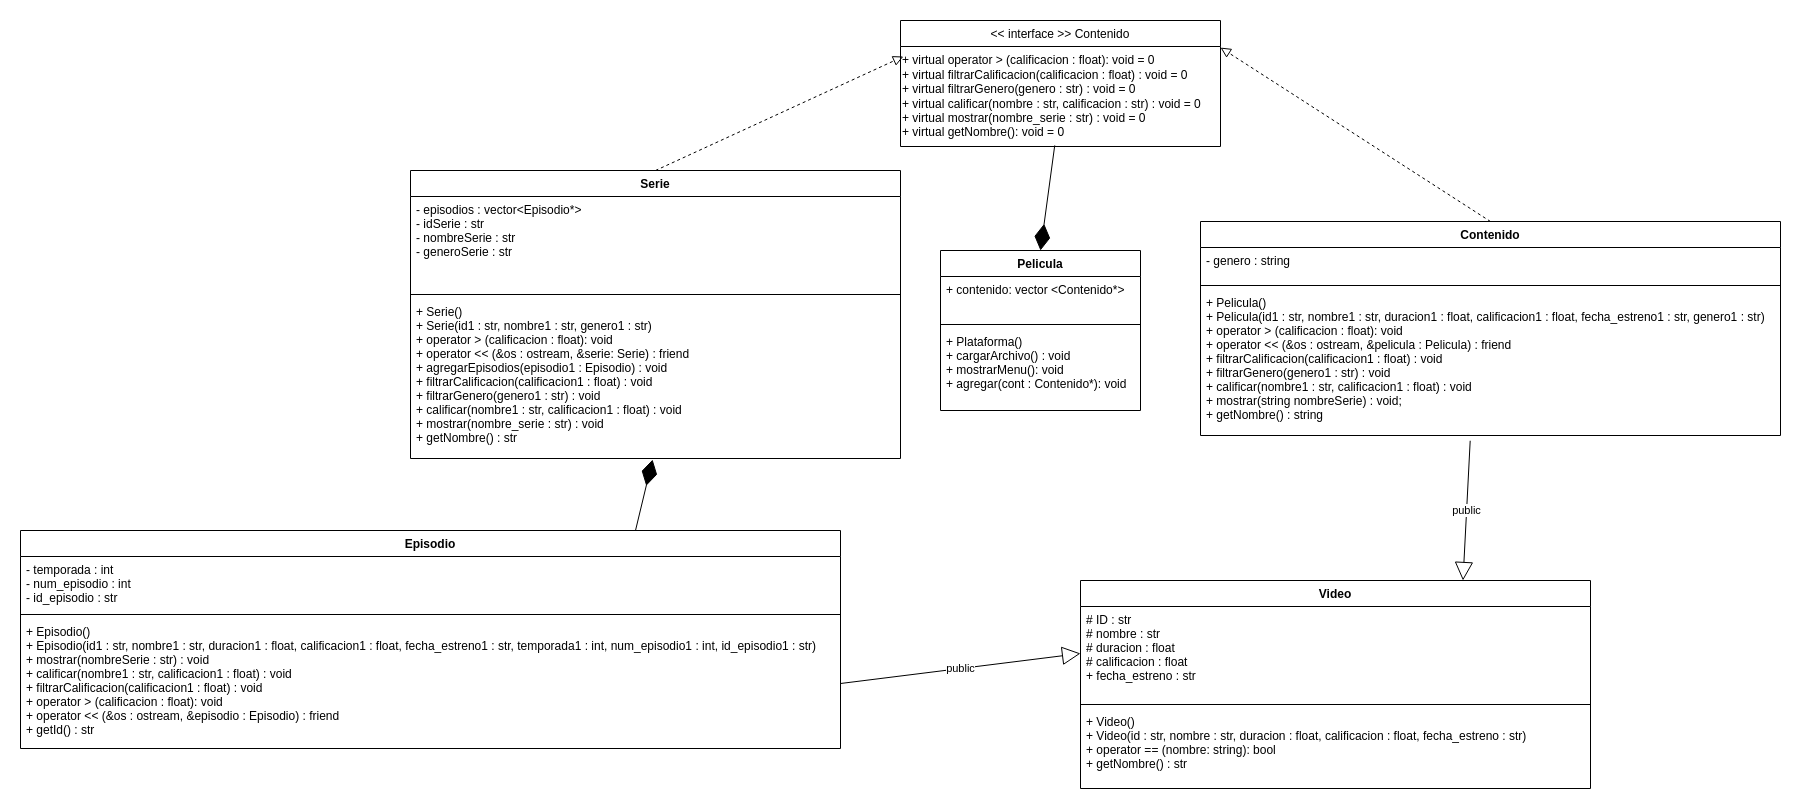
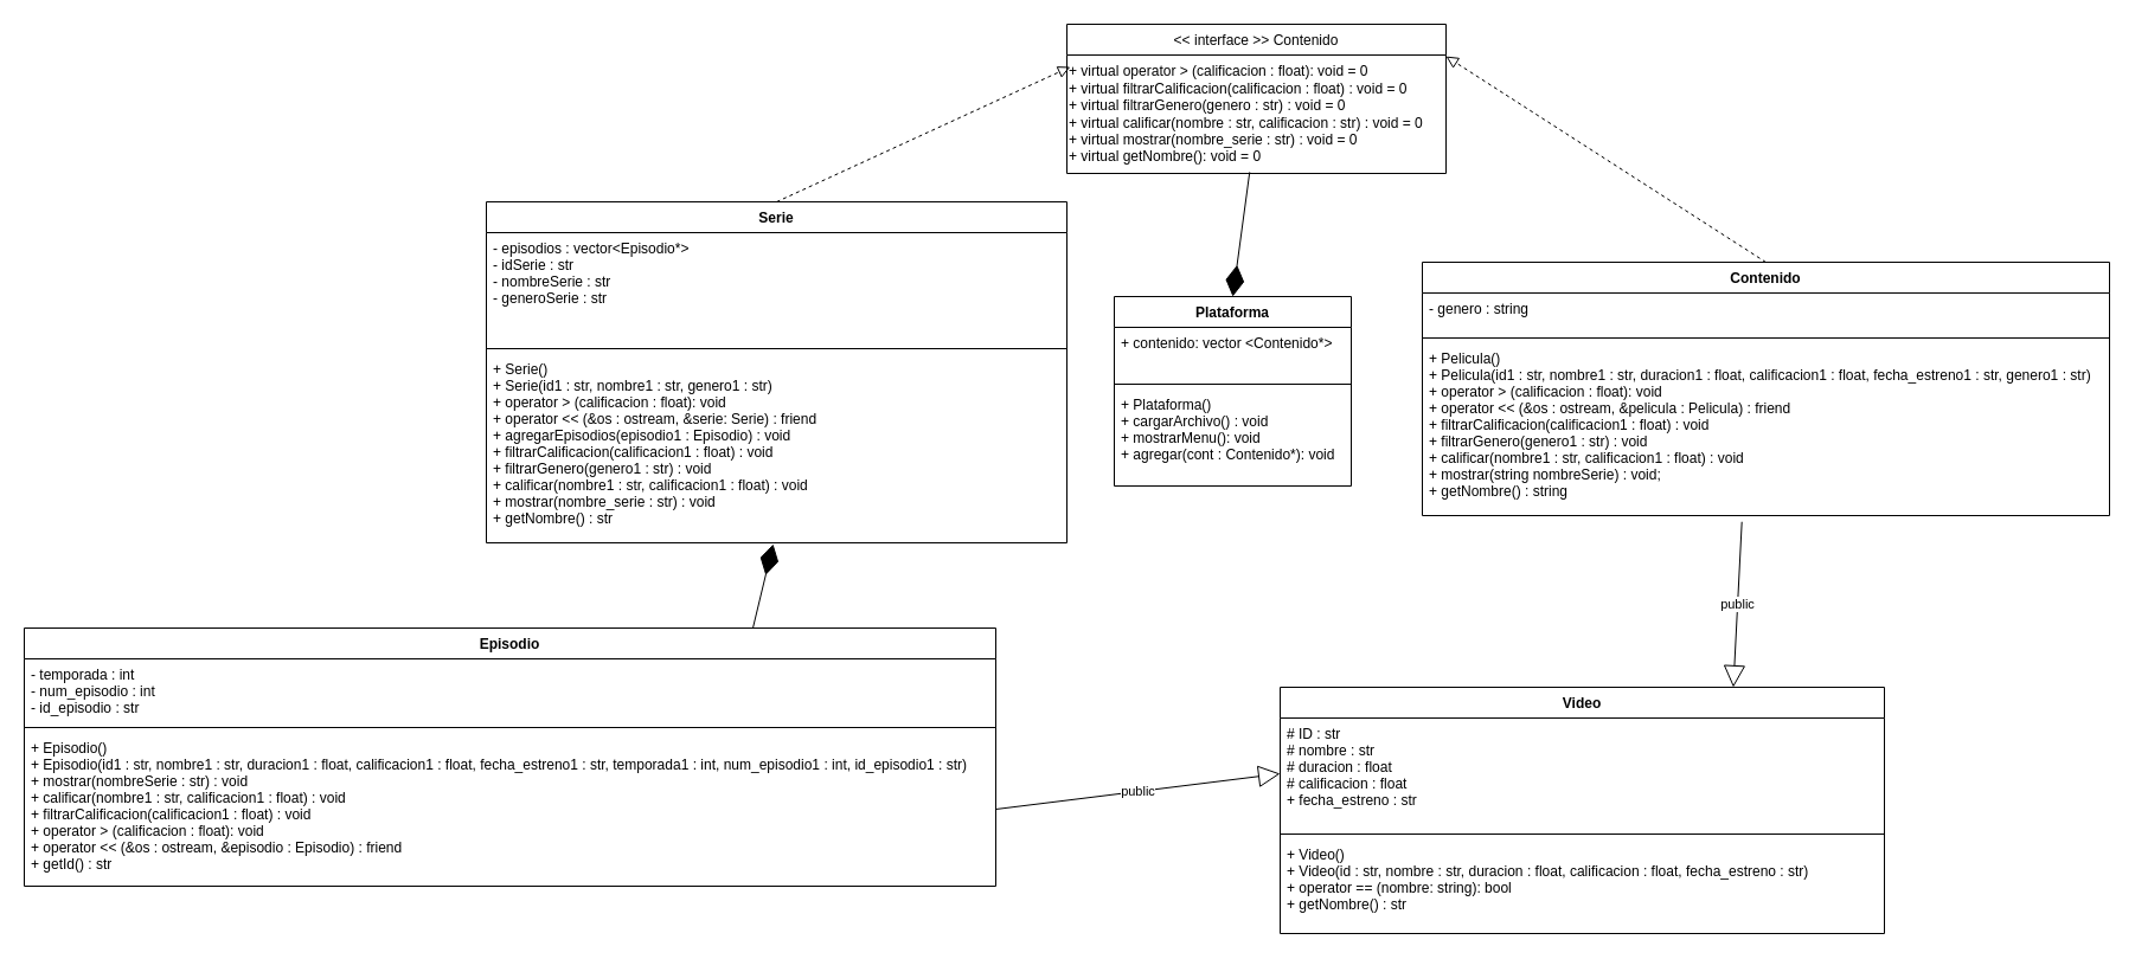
- <mxCell id="10" value="Pelicula" style="swimlane;fontStyle=1;align=center;verticalAlign=top;childLayout=stackLayout;horizontal=1;startSize=26;horizontalStack=0;resizeParent=1;resizeParentMax=0;resizeLast=0;collapsible=1;marginBottom=0;" vertex="1" parent="1"><mxGeometry x="940" y="250" width="200" height="160" as="geometry" /></mxCell>
+ <mxCell id="10" value="Plataforma" style="swimlane;fontStyle=1;align=center;verticalAlign=top;childLayout=stackLayout;horizontal=1;startSize=26;horizontalStack=0;resizeParent=1;resizeParentMax=0;resizeLast=0;collapsible=1;marginBottom=0;" vertex="1" parent="1"><mxGeometry x="940" y="250" width="200" height="160" as="geometry" /></mxCell>
